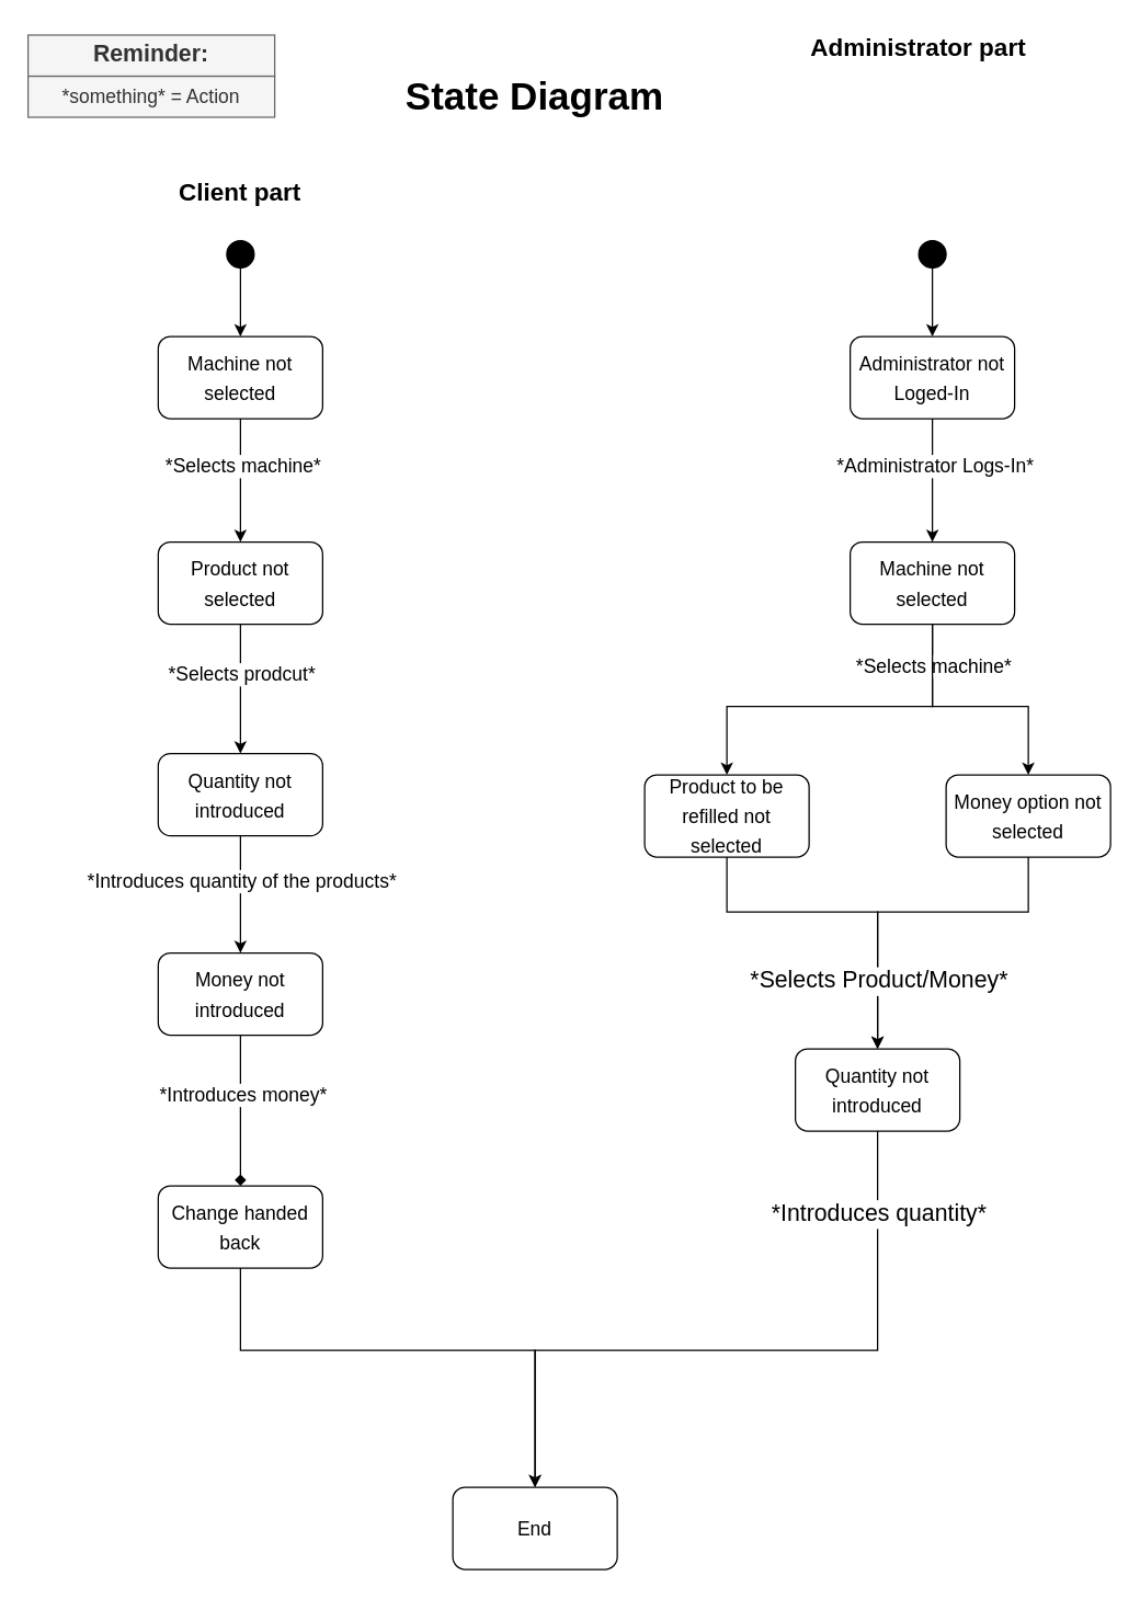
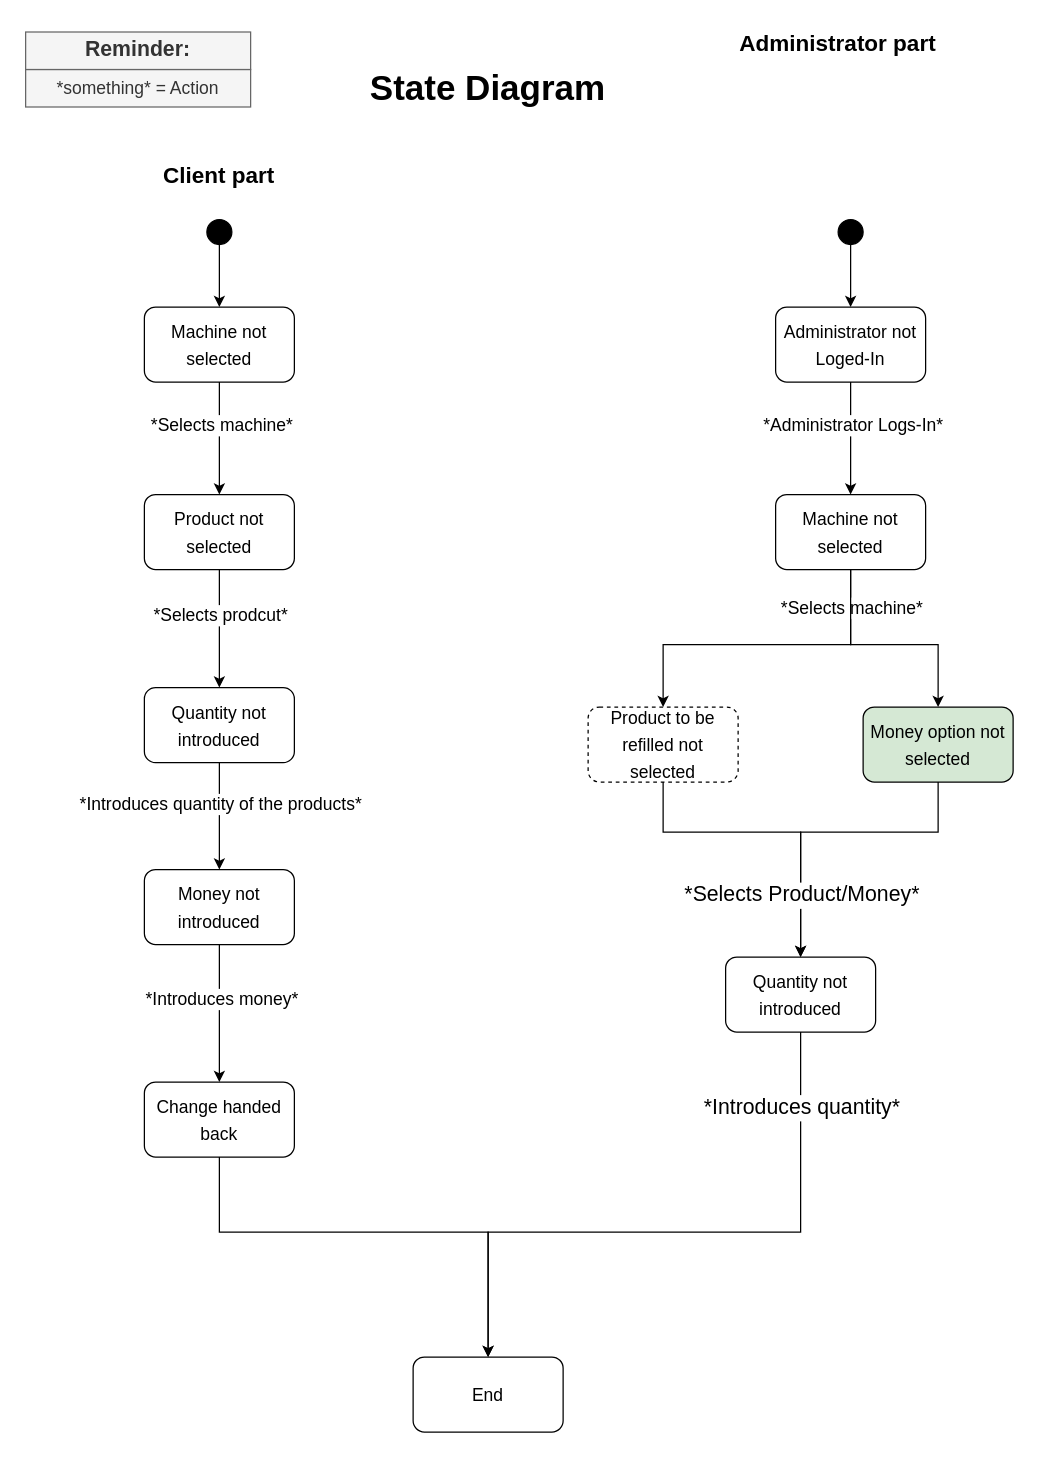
- <mxCell id="37" value="&lt;font style=&quot;font-size: 14px&quot;&gt;Product to be refilled not selected&lt;/font&gt;" style="rounded=1;whiteSpace=wrap;html=1;fontSize=18;" vertex="1" parent="1"><mxGeometry x="470" y="565" width="120" height="60" as="geometry" /></mxCell>
+ <mxCell id="37" value="&lt;font style=&quot;font-size: 14px&quot;&gt;Product to be refilled not selected&lt;/font&gt;" style="rounded=1;whiteSpace=wrap;html=1;fontSize=18;dashed=1;" vertex="1" parent="1"><mxGeometry x="470" y="565" width="120" height="60" as="geometry" /></mxCell>
- <mxCell id="29" value="&lt;font style=&quot;font-size: 14px&quot;&gt;Money option not selected&lt;/font&gt;" style="rounded=1;whiteSpace=wrap;html=1;fontSize=18;" vertex="1" parent="1"><mxGeometry x="690" y="565" width="120" height="60" as="geometry" /></mxCell>
+ <mxCell id="29" value="&lt;font style=&quot;font-size: 14px&quot;&gt;Money option not selected&lt;/font&gt;" style="rounded=1;whiteSpace=wrap;html=1;fontSize=18;fillColor=#d5e8d4;" vertex="1" parent="1"><mxGeometry x="690" y="565" width="120" height="60" as="geometry" /></mxCell>
- <mxCell id="11" style="edgeStyle=orthogonalEdgeStyle;rounded=0;orthogonalLoop=1;jettySize=auto;html=1;fontSize=14;endArrow=diamond;" edge="1" parent="1" source="13" target="15"><mxGeometry relative="1" as="geometry" /></mxCell>
+ <mxCell id="11" style="edgeStyle=orthogonalEdgeStyle;rounded=0;orthogonalLoop=1;jettySize=auto;html=1;fontSize=14;" edge="1" parent="1" source="13" target="15"><mxGeometry relative="1" as="geometry" /></mxCell>
